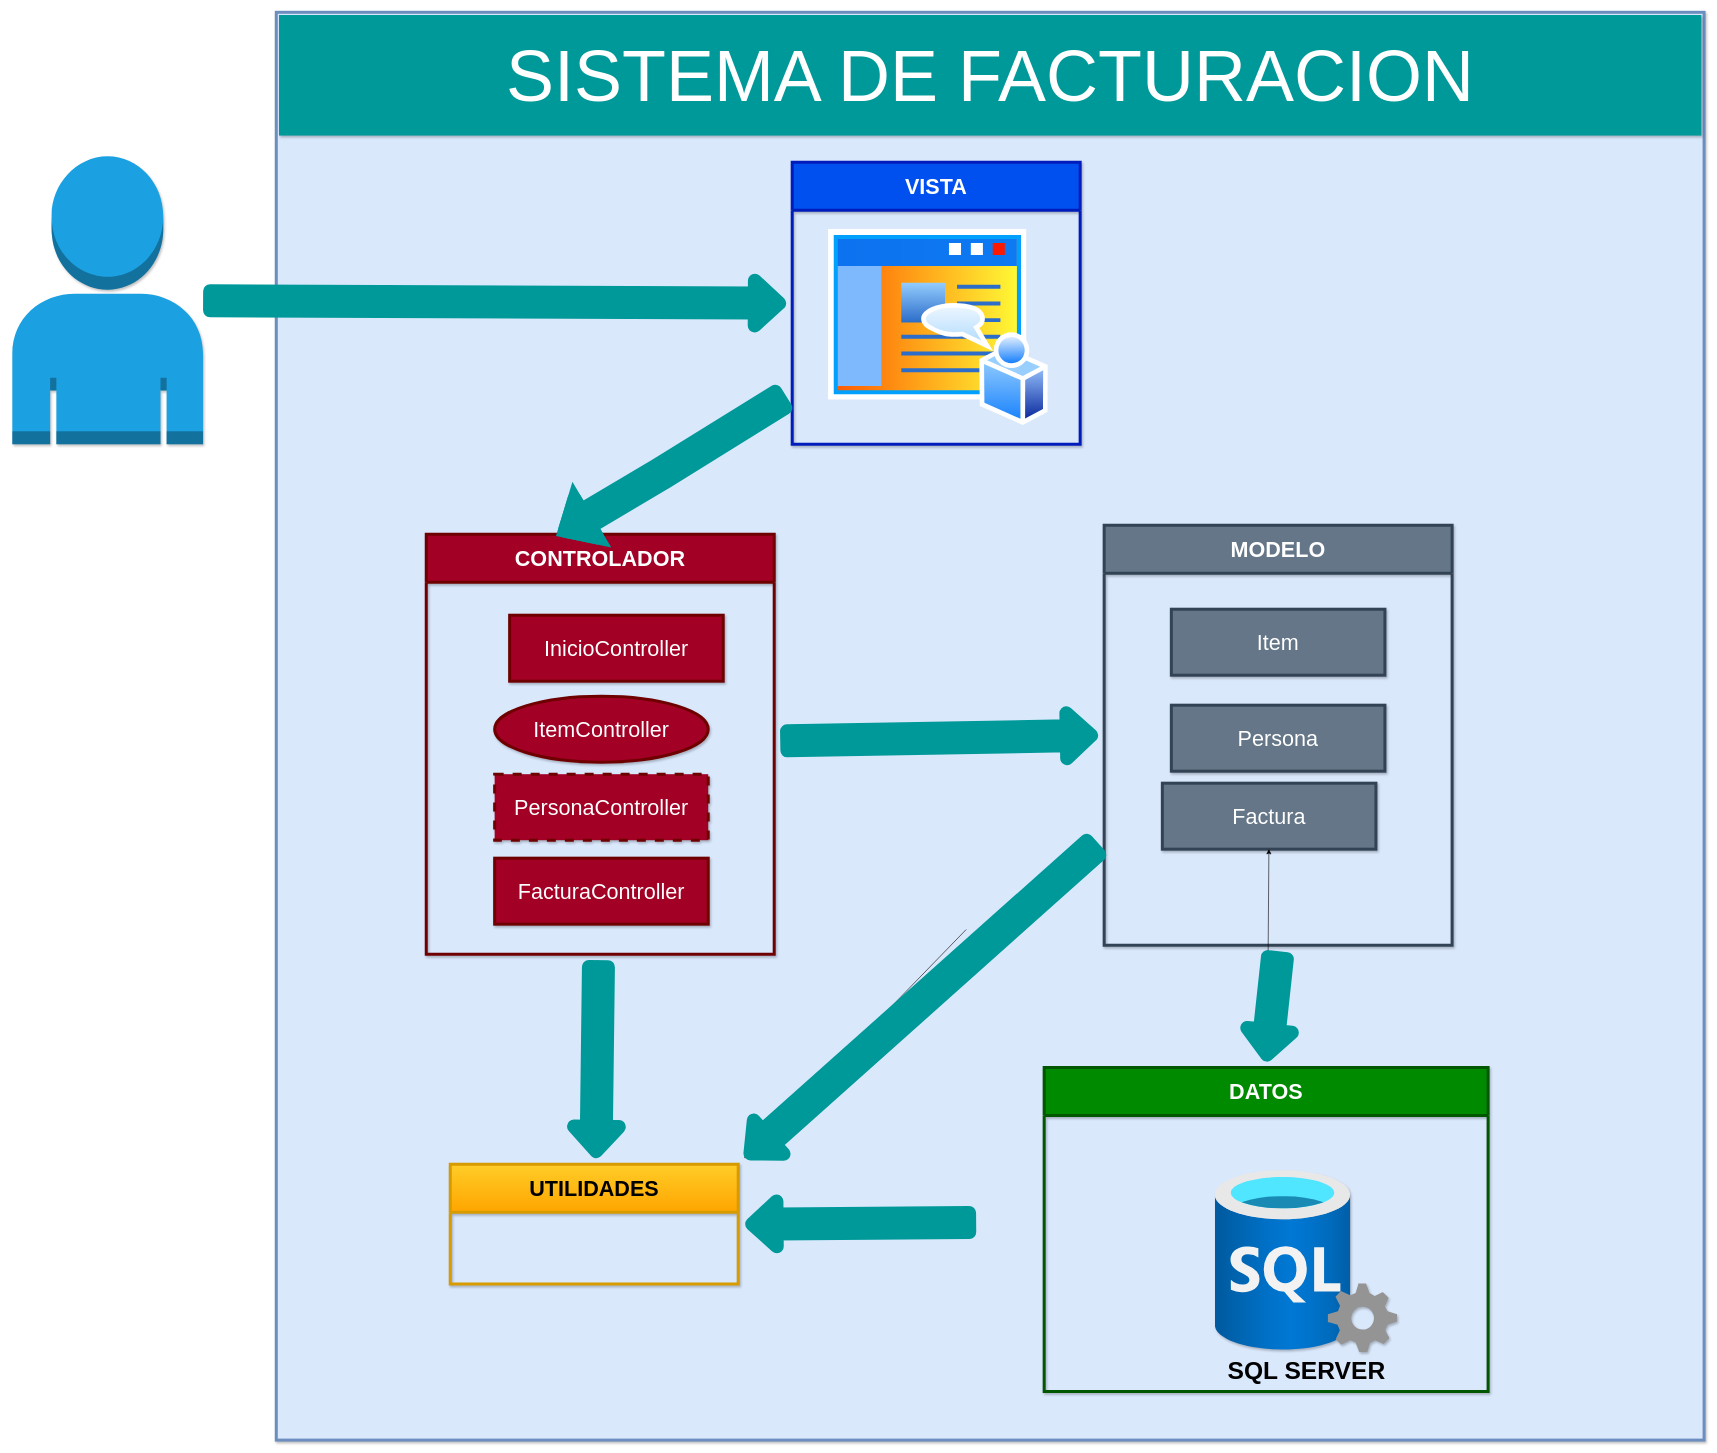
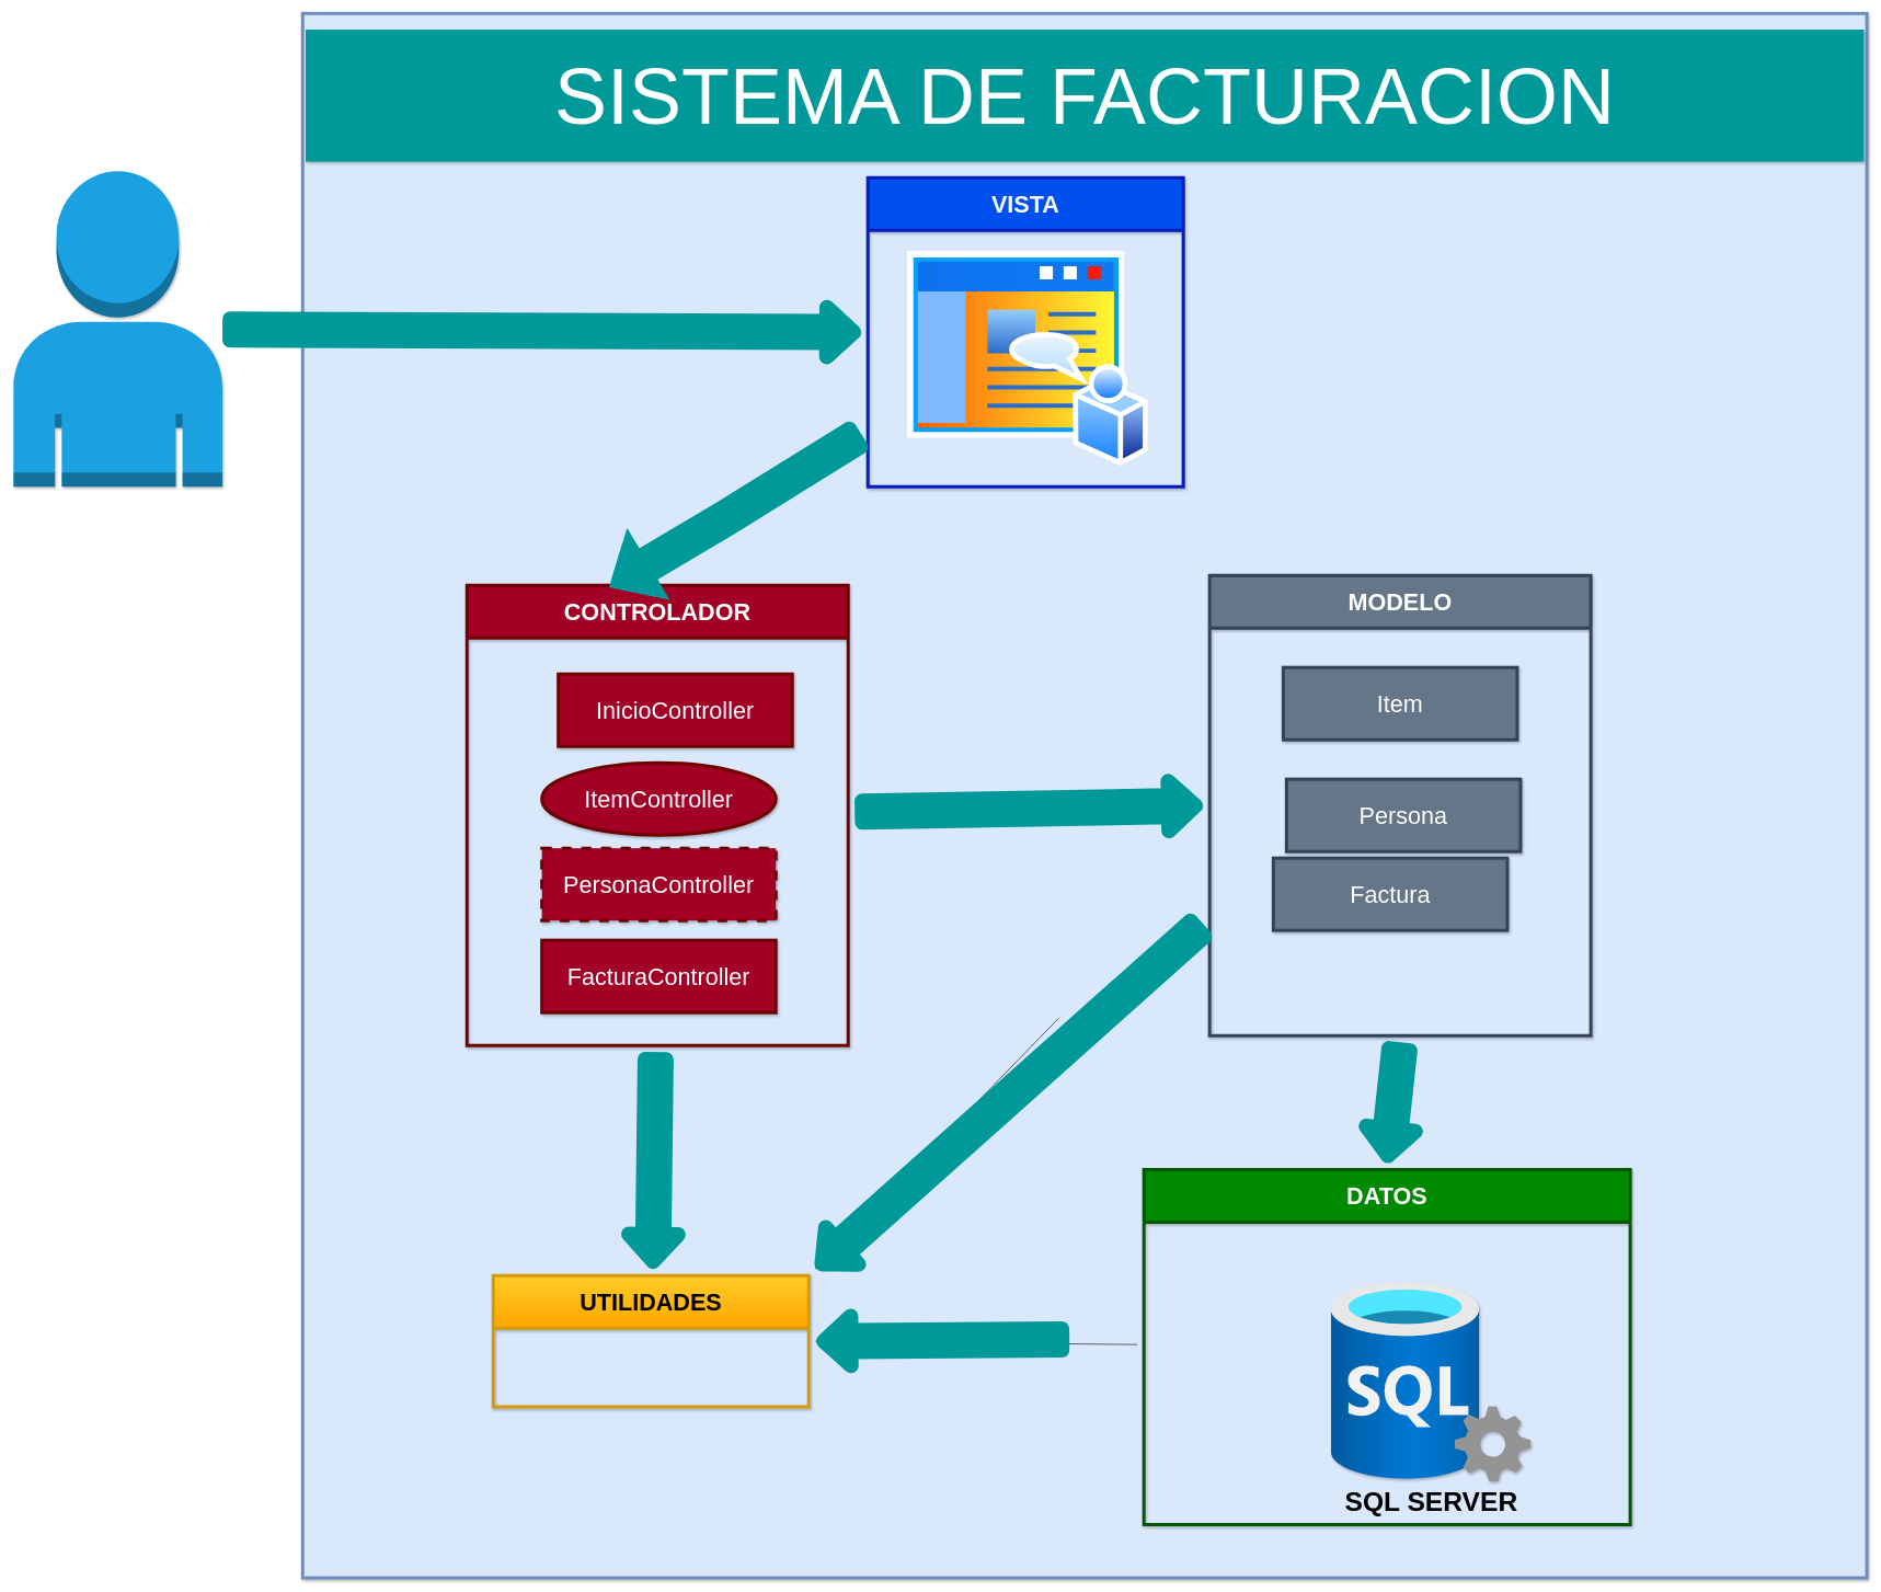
- <mxCell id="28" value="&lt;font style=&quot;font-size: 120px;&quot;&gt;SISTEMA DE FACTURACION&lt;/font&gt;" style="text;html=1;strokeColor=#009999;fillColor=#009999;align=center;verticalAlign=middle;whiteSpace=wrap;rounded=0;shadow=1;glass=0;labelBackgroundColor=none;labelBorderColor=none;sketch=0;fillStyle=auto;strokeWidth=11;fontSize=41;fontColor=#ffffff;" vertex="1" parent="1"><mxGeometry x="470" y="30" width="2360" height="190" as="geometry" /></mxCell>
+ <mxCell id="28" value="&lt;font style=&quot;font-size: 120px;&quot;&gt;SISTEMA DE FACTURACION&lt;/font&gt;" style="text;html=1;strokeColor=#009999;fillColor=#009999;align=center;verticalAlign=middle;whiteSpace=wrap;rounded=0;shadow=1;glass=0;labelBackgroundColor=none;labelBorderColor=none;sketch=0;fillStyle=auto;strokeWidth=11;fontSize=41;fontColor=#ffffff;" vertex="1" parent="1"><mxGeometry x="470" y="50" width="2360" height="190" as="geometry" /></mxCell>
- <mxCell id="13" value="Persona" style="rounded=0;whiteSpace=wrap;html=1;shadow=1;glass=0;labelBackgroundColor=none;labelBorderColor=none;sketch=0;fillStyle=auto;strokeWidth=5;fontSize=36;fillColor=#647687;fontColor=#ffffff;strokeColor=#314354;" vertex="1" parent="11"><mxGeometry x="112" y="300" width="356" height="110" as="geometry" /></mxCell>
+ <mxCell id="13" value="Persona" style="rounded=0;whiteSpace=wrap;html=1;shadow=1;glass=0;labelBackgroundColor=none;labelBorderColor=none;sketch=0;fillStyle=auto;strokeWidth=5;fontSize=36;fillColor=#647687;fontColor=#ffffff;strokeColor=#314354;" vertex="1" parent="11"><mxGeometry x="117" y="310" width="356" height="110" as="geometry" /></mxCell>
- <mxCell id="16" style="edgeStyle=none;html=1;fontSize=41;" edge="1" parent="1" source="22" target="14"><mxGeometry relative="1" as="geometry" /></mxCell>
+ <mxCell id="16" style="edgeStyle=none;html=1;entryX=1;entryY=0.5;entryDx=0;entryDy=0;fontSize=41;" edge="1" parent="1" source="22" target="15"><mxGeometry relative="1" as="geometry" /></mxCell>
